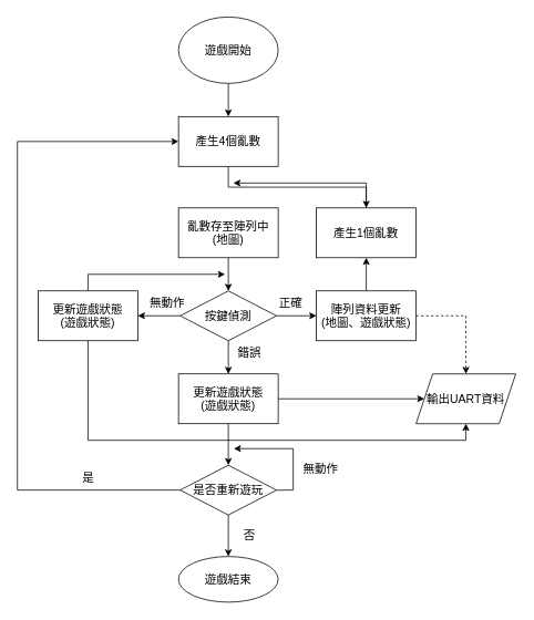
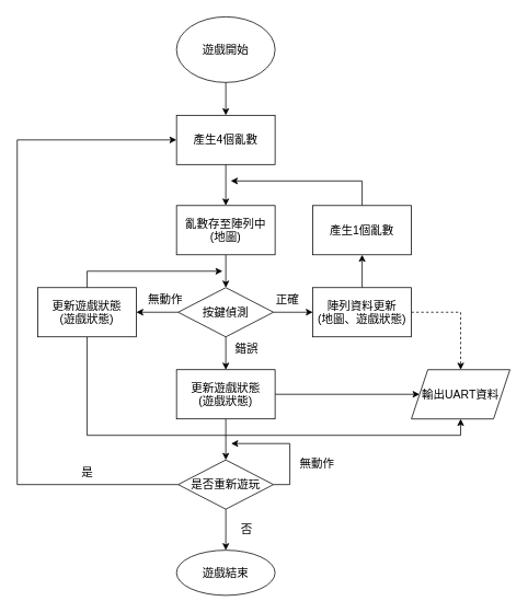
- <mxCell id="10" style="edgeStyle=orthogonalEdgeStyle;rounded=0;orthogonalLoop=1;jettySize=auto;html=1;exitX=0.5;exitY=1;exitDx=0;exitDy=0;fontSize=14;" parent="1" source="11" target="34" edge="1"><mxGeometry relative="1" as="geometry" /></mxCell>
+ <mxCell id="10" style="edgeStyle=orthogonalEdgeStyle;rounded=0;orthogonalLoop=1;jettySize=auto;html=1;exitX=0.5;exitY=1;exitDx=0;exitDy=0;entryX=0.5;entryY=0;entryDx=0;entryDy=0;fontSize=14;" parent="1" source="11" target="9" edge="1"><mxGeometry relative="1" as="geometry" /></mxCell>
